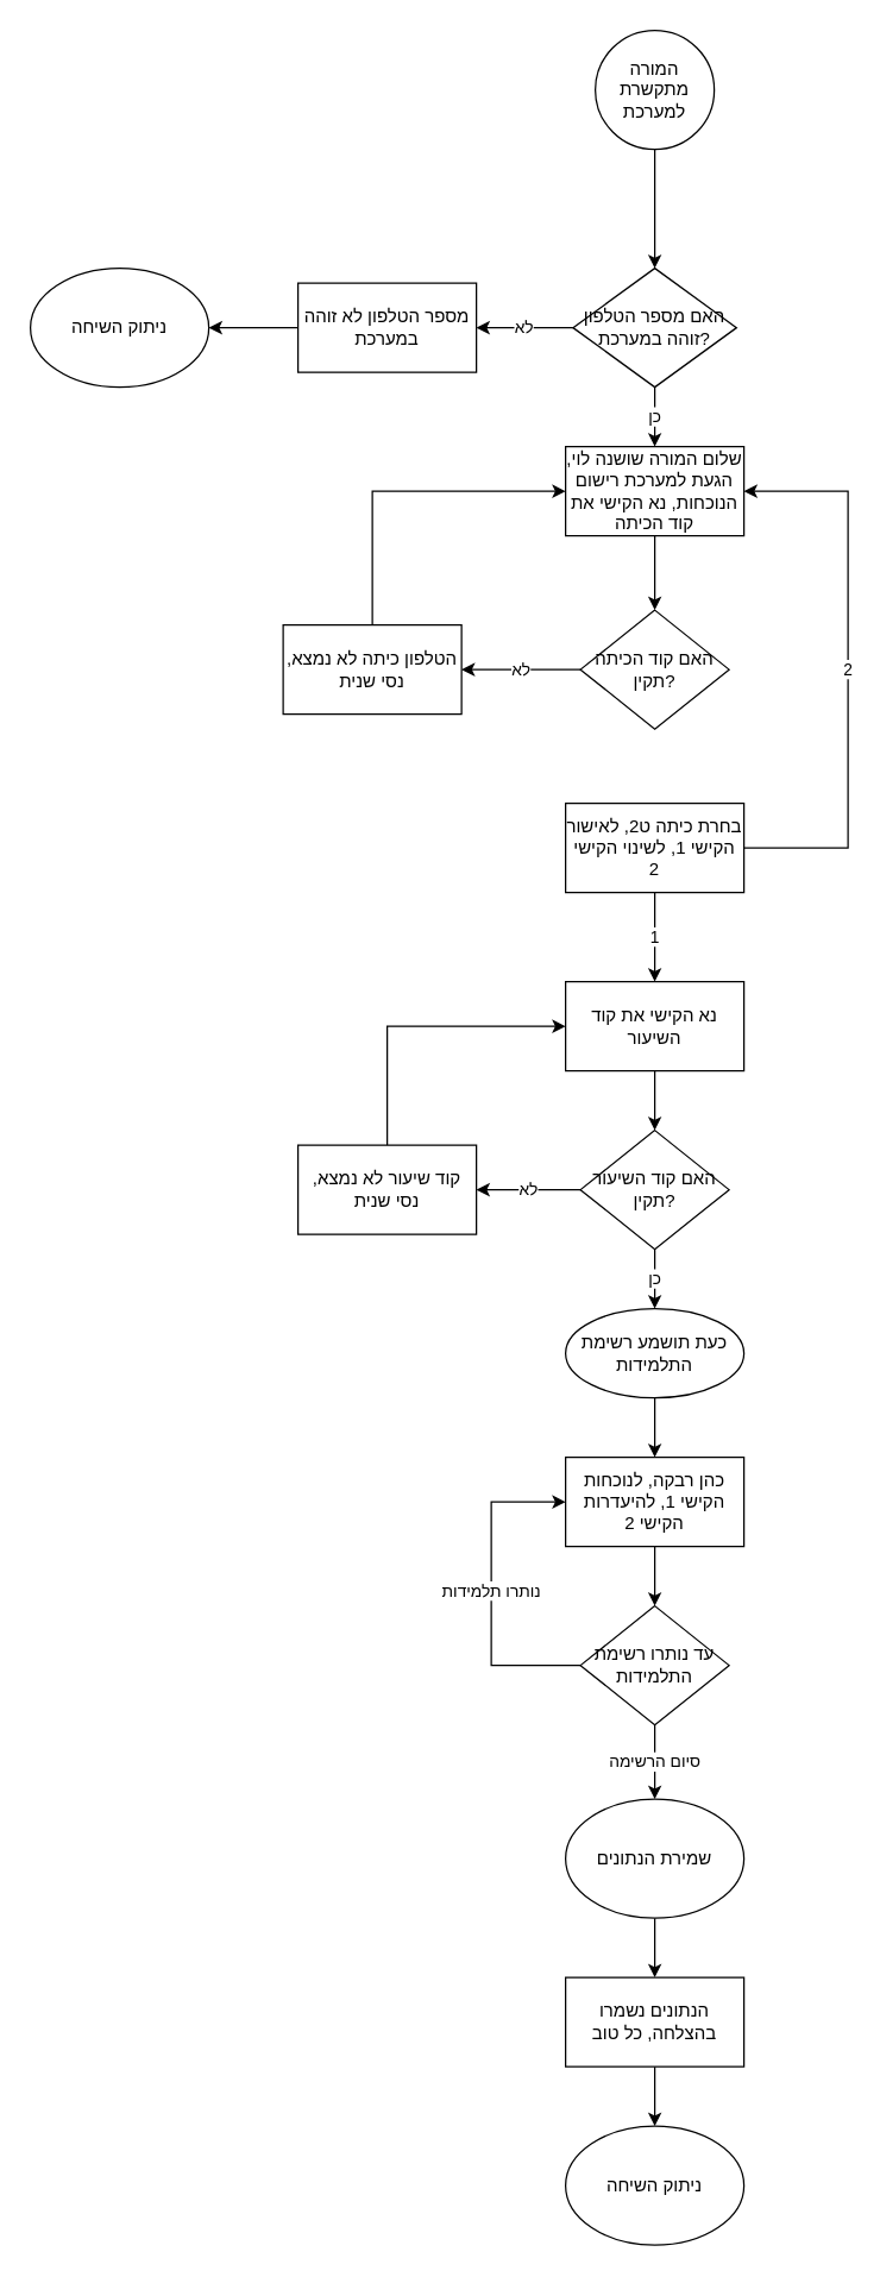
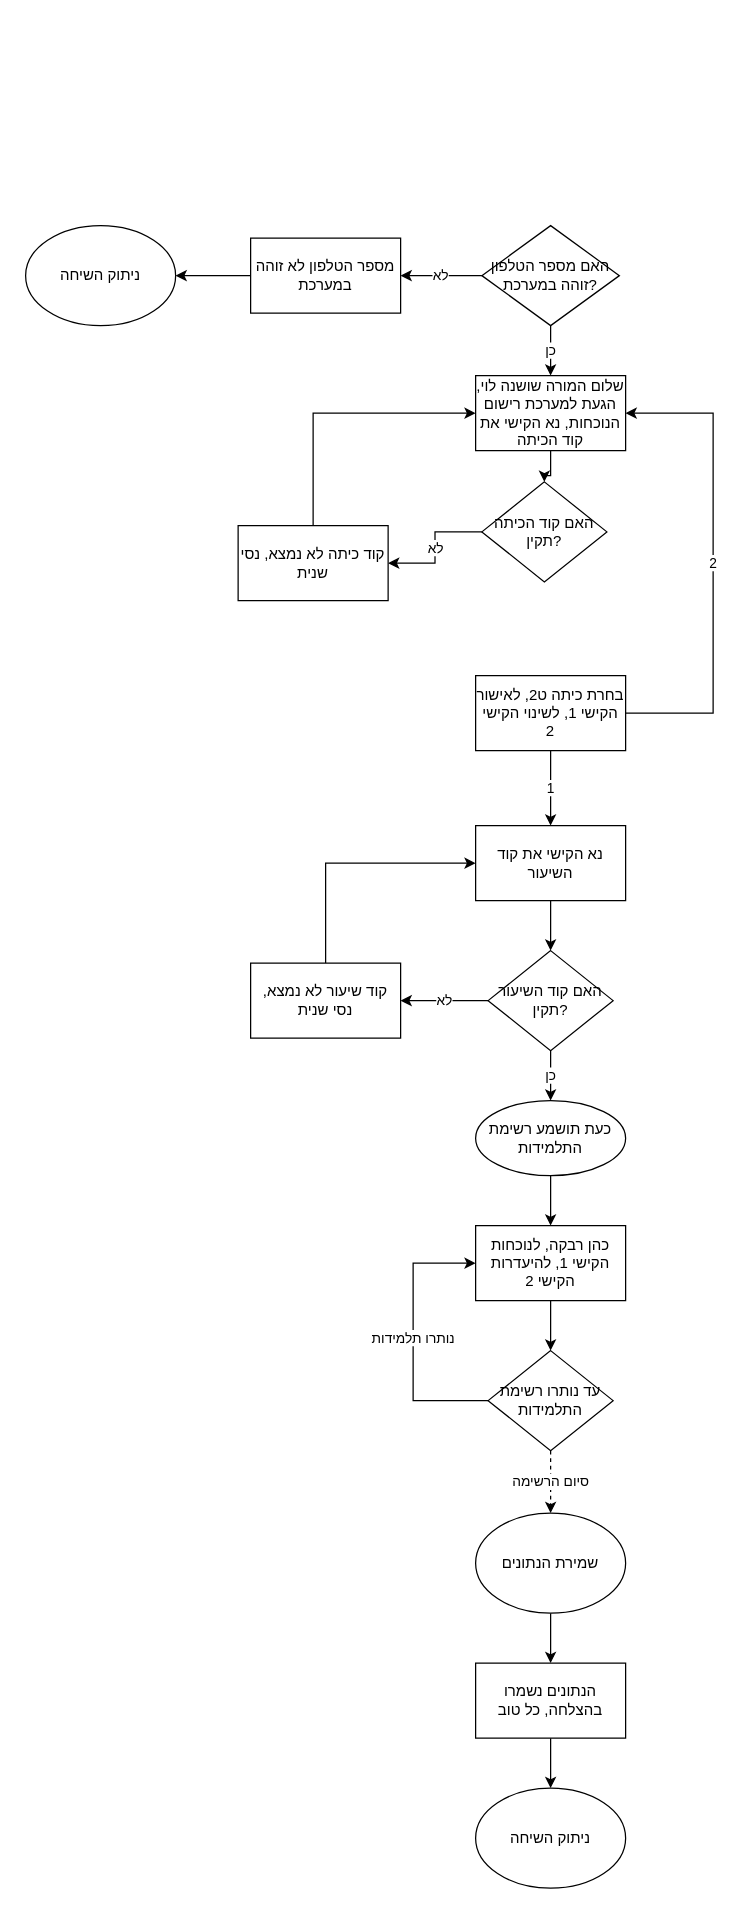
- <mxCell id="3" value="המורה מתקשרת למערכת" style="ellipse;whiteSpace=wrap;html=1;aspect=fixed;" vertex="1" parent="1"><mxGeometry x="400" y="20" width="80" height="80" as="geometry" /></mxCell>
- <mxCell id="2" value="" style="edgeStyle=orthogonalEdgeStyle;rounded=0;orthogonalLoop=1;jettySize=auto;html=1;" edge="1" parent="1" source="3" target="8"><mxGeometry relative="1" as="geometry" /></mxCell>
- <mxCell id="18" value="הטלפון כיתה לא נמצא, נסי שנית" style="whiteSpace=wrap;html=1;" vertex="1" parent="1"><mxGeometry x="190" y="420" width="120" height="60" as="geometry" /></mxCell>
+ <mxCell id="18" value="קוד כיתה לא נמצא, נסי שנית" style="whiteSpace=wrap;html=1;" vertex="1" parent="1"><mxGeometry x="190" y="420" width="120" height="60" as="geometry" /></mxCell>
- <mxCell id="13" value="האם קוד הכיתה תקין?" style="rhombus;whiteSpace=wrap;html=1;" vertex="1" parent="1"><mxGeometry x="390" y="410" width="100" height="80" as="geometry" /></mxCell>
+ <mxCell id="13" value="האם קוד הכיתה תקין?" style="rhombus;whiteSpace=wrap;html=1;" vertex="1" parent="1"><mxGeometry x="385" y="385" width="100" height="80" as="geometry" /></mxCell>
- <mxCell id="31" value="סיום הרשימה" style="edgeStyle=orthogonalEdgeStyle;rounded=0;orthogonalLoop=1;jettySize=auto;html=1;" edge="1" parent="1" source="32" target="34"><mxGeometry relative="1" as="geometry" /></mxCell>
+ <mxCell id="31" value="סיום הרשימה" style="edgeStyle=orthogonalEdgeStyle;rounded=0;orthogonalLoop=1;jettySize=auto;html=1;dashed=1;" edge="1" parent="1" source="32" target="34"><mxGeometry relative="1" as="geometry" /></mxCell>
